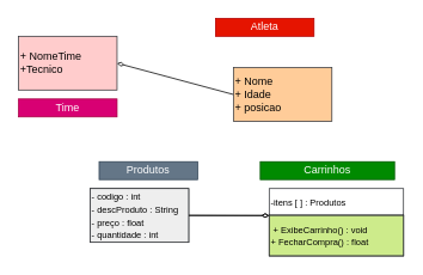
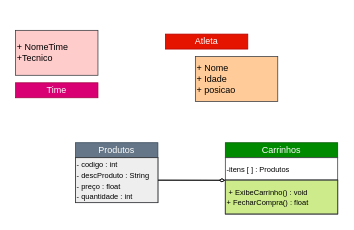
- <mxCell id="4" value="Atleta" style="rounded=0;whiteSpace=wrap;html=1;fillColor=#e51400;fontColor=#ffffff;strokeColor=#B20000;" vertex="1" parent="1"><mxGeometry x="240" y="20" width="110" height="20" as="geometry" /></mxCell>
+ <mxCell id="4" value="Atleta" style="rounded=0;whiteSpace=wrap;html=1;fillColor=#e51400;fontColor=#ffffff;strokeColor=#B20000;" vertex="1" parent="1"><mxGeometry x="220" y="45" width="110" height="20" as="geometry" /></mxCell>
- <mxCell id="5" style="edgeStyle=none;html=1;exitX=0;exitY=0.5;exitDx=0;exitDy=0;entryX=1;entryY=0.5;entryDx=0;entryDy=0;endArrow=diamondThin;endFill=0;" edge="1" parent="1" source="6" target="3"><mxGeometry relative="1" as="geometry" /></mxCell>
- <mxCell id="7" value="Produtos" style="rounded=0;whiteSpace=wrap;html=1;fillColor=#647687;fontColor=#ffffff;strokeColor=#314354;" vertex="1" parent="1"><mxGeometry x="110" y="180" width="110" height="20" as="geometry" /></mxCell>
+ <mxCell id="7" value="Produtos" style="rounded=0;whiteSpace=wrap;html=1;fillColor=#647687;fontColor=#ffffff;strokeColor=#314354;" vertex="1" parent="1"><mxGeometry x="100" y="190" width="110" height="20" as="geometry" /></mxCell>
- <mxCell id="12" value="Carrinhos" style="rounded=0;whiteSpace=wrap;html=1;fillColor=#008a00;fontColor=#ffffff;strokeColor=#005700;" vertex="1" parent="1"><mxGeometry x="290" y="180" width="150" height="20" as="geometry" /></mxCell>
+ <mxCell id="12" value="Carrinhos" style="rounded=0;whiteSpace=wrap;html=1;fillColor=#008a00;fontColor=#ffffff;strokeColor=#005700;" vertex="1" parent="1"><mxGeometry x="300" y="190" width="150" height="20" as="geometry" /></mxCell>
